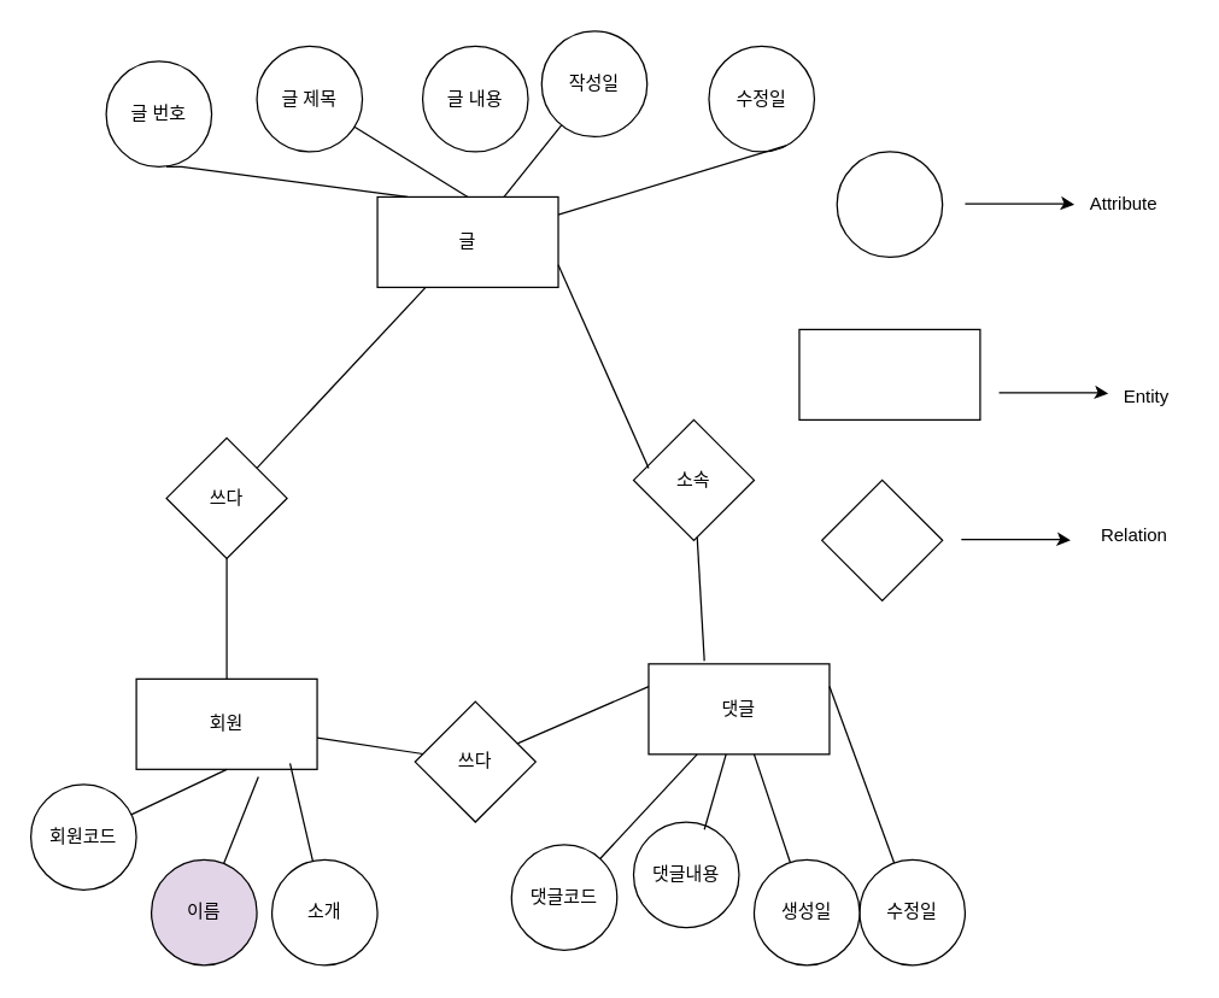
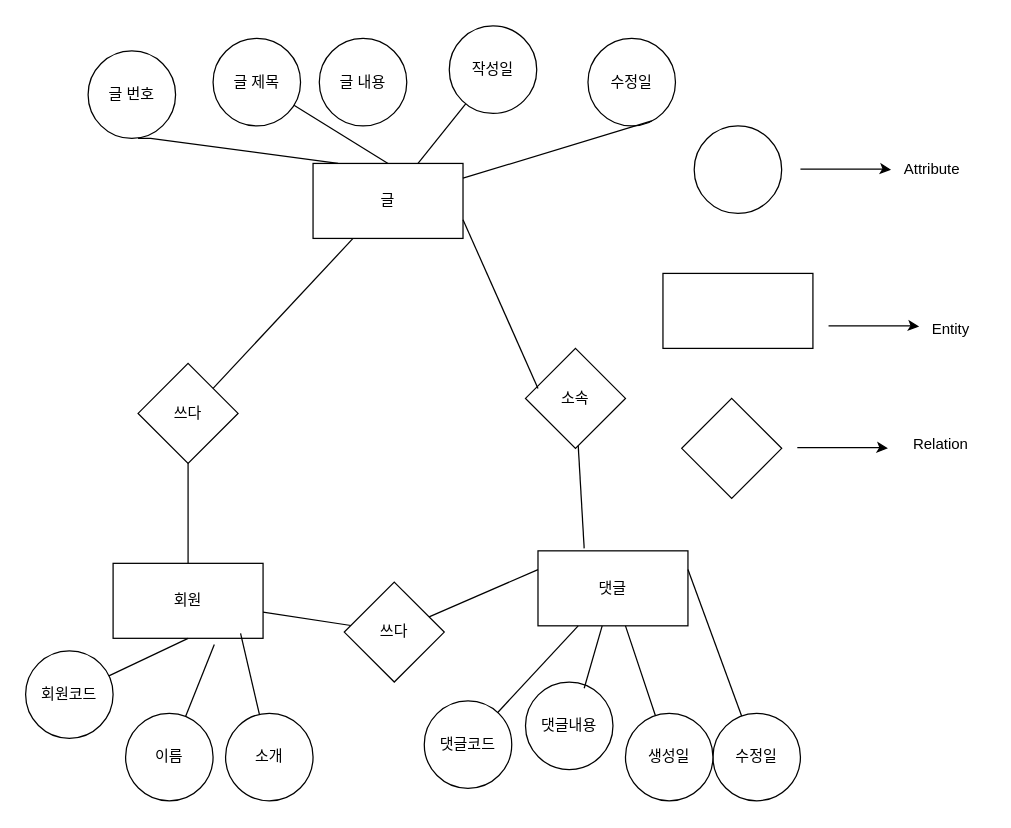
- <mxCell id="6" value="글 내용" style="ellipse;whiteSpace=wrap;html=1;aspect=fixed;" vertex="1" parent="1"><mxGeometry x="280" y="30" width="70" height="70" as="geometry" /></mxCell>
+ <mxCell id="6" value="글 내용" style="ellipse;whiteSpace=wrap;html=1;aspect=fixed;" vertex="1" parent="1"><mxGeometry x="255" y="30" width="70" height="70" as="geometry" /></mxCell>
- <mxCell id="11" value="이름" style="ellipse;whiteSpace=wrap;html=1;aspect=fixed;fillColor=#e1d5e7;" vertex="1" parent="1"><mxGeometry x="100" y="570" width="70" height="70" as="geometry" /></mxCell>
+ <mxCell id="11" value="이름" style="ellipse;whiteSpace=wrap;html=1;aspect=fixed;" vertex="1" parent="1"><mxGeometry x="100" y="570" width="70" height="70" as="geometry" /></mxCell>
